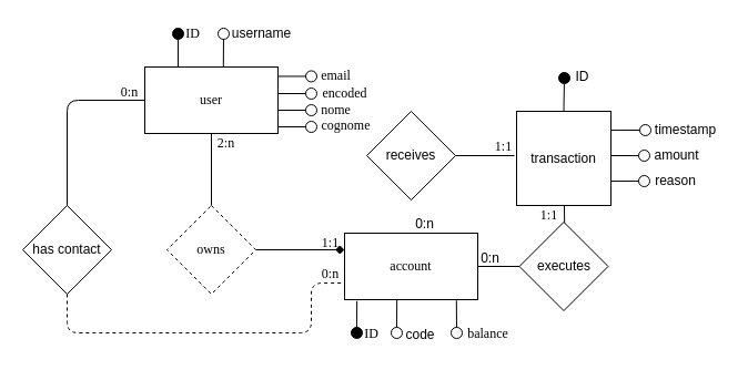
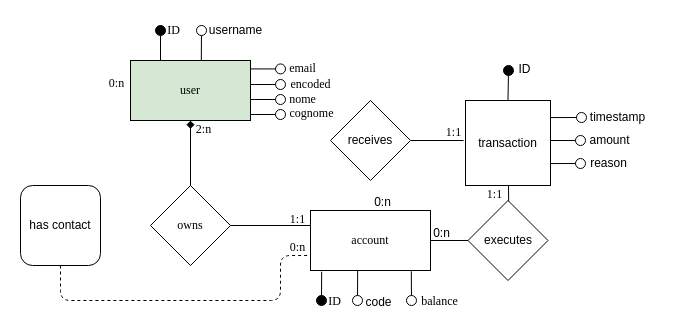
- <mxCell id="2" value="&lt;font face=&quot;Times New Roman&quot;&gt;user&lt;/font&gt;" style="rounded=0;whiteSpace=wrap;html=1;" parent="1" vertex="1"><mxGeometry x="130" y="60" width="120" height="60" as="geometry" /></mxCell>
+ <mxCell id="2" value="&lt;font face=&quot;Times New Roman&quot;&gt;user&lt;/font&gt;" style="rounded=0;whiteSpace=wrap;html=1;fillColor=#d5e8d4;" parent="1" vertex="1"><mxGeometry x="130" y="60" width="120" height="60" as="geometry" /></mxCell>
- <mxCell id="32" value="" style="endArrow=none;html=1;exitX=0.5;exitY=0;exitDx=0;exitDy=0;entryX=0;entryY=0.5;entryDx=0;entryDy=0;edgeStyle=orthogonalEdgeStyle;" parent="1" source="31" target="2" edge="1"><mxGeometry width="50" height="50" relative="1" as="geometry"><mxPoint x="10" y="200" as="sourcePoint" /><mxPoint x="60" y="150" as="targetPoint" /></mxGeometry></mxCell>
- <mxCell id="5" value="" style="endArrow=none;html=1;" parent="1" source="3" target="2" edge="1"><mxGeometry width="50" height="50" relative="1" as="geometry"><mxPoint x="220" y="210" as="sourcePoint" /><mxPoint x="270" y="160" as="targetPoint" /></mxGeometry></mxCell>
+ <mxCell id="5" value="" style="endArrow=diamond;html=1;" parent="1" source="3" target="2" edge="1"><mxGeometry width="50" height="50" relative="1" as="geometry"><mxPoint x="220" y="210" as="sourcePoint" /><mxPoint x="270" y="160" as="targetPoint" /></mxGeometry></mxCell>
- <mxCell id="31" value="has contact" style="rhombus;whiteSpace=wrap;html=1;" parent="1" vertex="1"><mxGeometry x="20" y="185" width="80" height="80" as="geometry" /></mxCell>
+ <mxCell id="31" value="has contact" style="whiteSpace=wrap;html=1;rounded=1;" parent="1" vertex="1"><mxGeometry x="20" y="185" width="80" height="80" as="geometry" /></mxCell>
- <mxCell id="3" value="&lt;font face=&quot;Times New Roman&quot;&gt;owns&lt;/font&gt;" style="rhombus;whiteSpace=wrap;html=1;dashed=1;" parent="1" vertex="1"><mxGeometry x="150" y="185" width="80" height="80" as="geometry" /></mxCell>
+ <mxCell id="3" value="&lt;font face=&quot;Times New Roman&quot;&gt;owns&lt;/font&gt;" style="rhombus;whiteSpace=wrap;html=1;" parent="1" vertex="1"><mxGeometry x="150" y="185" width="80" height="80" as="geometry" /></mxCell>
- <mxCell id="6" value="" style="endArrow=diamond;html=1;entryX=0;entryY=0.25;entryDx=0;entryDy=0;" parent="1" source="3" target="4" edge="1"><mxGeometry width="50" height="50" relative="1" as="geometry"><mxPoint x="310" y="210" as="sourcePoint" /><mxPoint x="313" y="226.5" as="targetPoint" /></mxGeometry></mxCell>
+ <mxCell id="6" value="" style="endArrow=none;html=1;entryX=0;entryY=0.25;entryDx=0;entryDy=0;" parent="1" source="3" target="4" edge="1"><mxGeometry width="50" height="50" relative="1" as="geometry"><mxPoint x="310" y="210" as="sourcePoint" /><mxPoint x="313" y="226.5" as="targetPoint" /></mxGeometry></mxCell>
